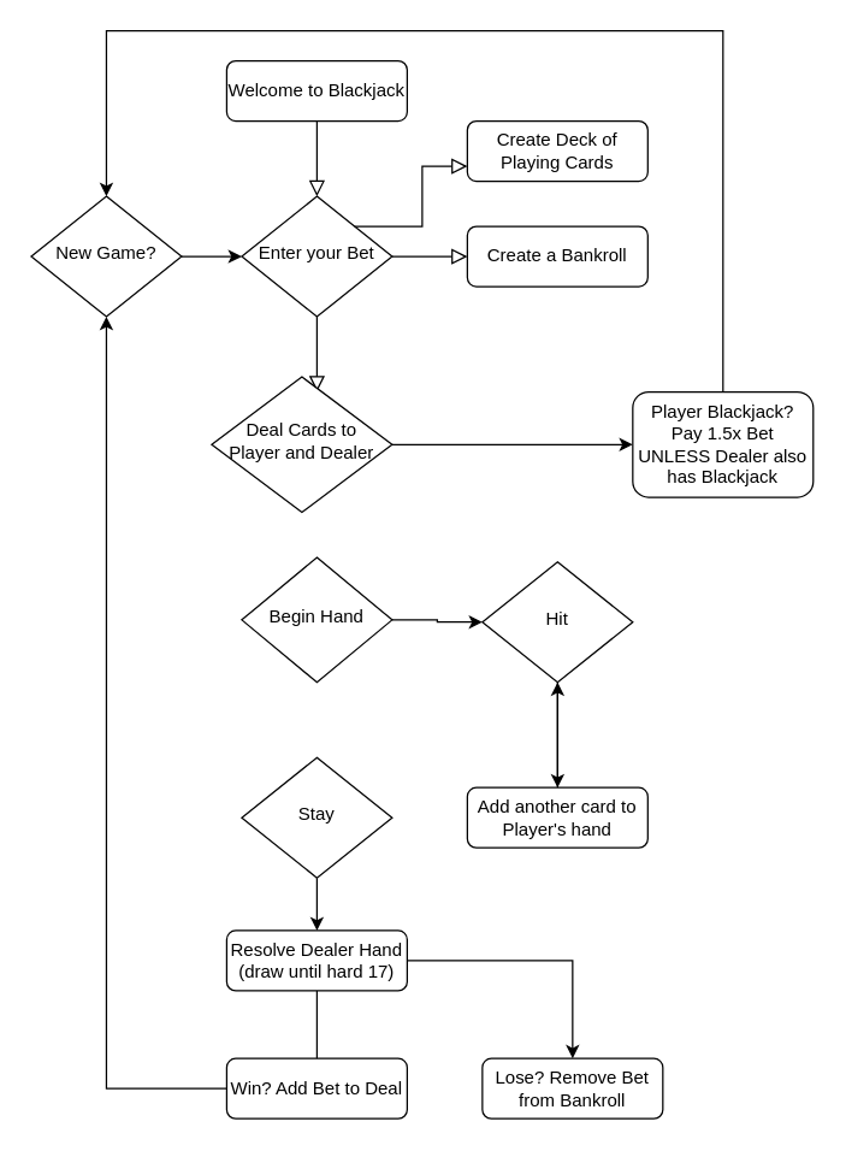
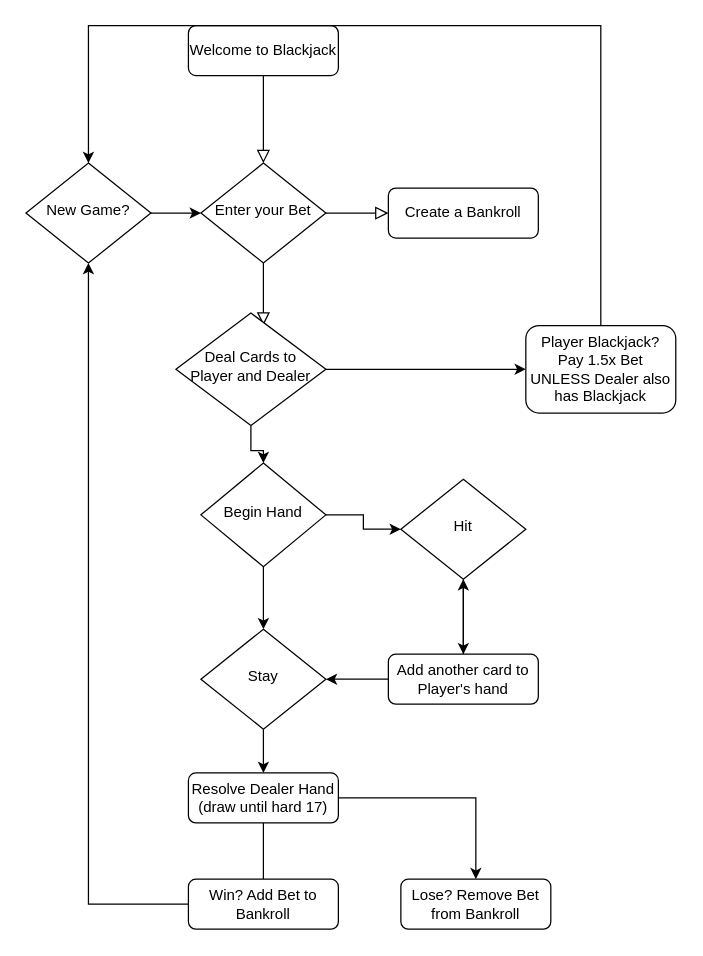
- <mxCell id="3" value="Welcome to Blackjack" style="rounded=1;whiteSpace=wrap;html=1;fontSize=12;glass=0;strokeWidth=1;shadow=0;" parent="1" vertex="1"><mxGeometry x="150" y="40" width="120" height="40" as="geometry" /></mxCell>
+ <mxCell id="3" value="Welcome to Blackjack" style="rounded=1;whiteSpace=wrap;html=1;fontSize=12;glass=0;strokeWidth=1;shadow=0;" parent="1" vertex="1"><mxGeometry x="150" y="20" width="120" height="40" as="geometry" /></mxCell>
- <mxCell id="8" value="Create Deck of Playing Cards" style="rounded=1;whiteSpace=wrap;html=1;fontSize=12;glass=0;strokeWidth=1;shadow=0;" vertex="1" parent="1"><mxGeometry x="310" y="80" width="120" height="40" as="geometry" /></mxCell>
- <mxCell id="16" value="" style="edgeStyle=orthogonalEdgeStyle;rounded=0;html=1;jettySize=auto;orthogonalLoop=1;fontSize=11;endArrow=block;endFill=0;endSize=8;strokeWidth=1;shadow=0;labelBackgroundColor=none;entryX=0;entryY=0.75;entryDx=0;entryDy=0;exitX=1;exitY=0;exitDx=0;exitDy=0;" edge="1" parent="1" source="6" target="8"><mxGeometry y="10" relative="1" as="geometry"><mxPoint as="offset" /><mxPoint x="270" y="180" as="sourcePoint" /><mxPoint x="320" y="180" as="targetPoint" /><Array as="points"><mxPoint x="280" y="150" /><mxPoint x="280" y="110" /></Array></mxGeometry></mxCell>
+ <mxCell id="27" value="" style="edgeStyle=orthogonalEdgeStyle;rounded=0;orthogonalLoop=1;jettySize=auto;html=1;" edge="1" parent="1" source="28" target="11"><mxGeometry relative="1" as="geometry" /></mxCell>
- <mxCell id="15" value="Hit" style="rhombus;whiteSpace=wrap;html=1;shadow=0;fontFamily=Helvetica;fontSize=12;align=center;strokeWidth=1;spacing=6;spacingTop=-4;" vertex="1" parent="1"><mxGeometry x="320" y="373" width="100" height="80" as="geometry" /></mxCell>
+ <mxCell id="15" value="Hit" style="rhombus;whiteSpace=wrap;html=1;shadow=0;fontFamily=Helvetica;fontSize=12;align=center;strokeWidth=1;spacing=6;spacingTop=-4;" vertex="1" parent="1"><mxGeometry x="320" y="383" width="100" height="80" as="geometry" /></mxCell>
+ <mxCell id="9" value="" style="edgeStyle=orthogonalEdgeStyle;rounded=0;orthogonalLoop=1;jettySize=auto;html=1;" edge="1" parent="1" source="11" target="13"><mxGeometry relative="1" as="geometry" /></mxCell>
+ <mxCell id="18" value="" style="edgeStyle=orthogonalEdgeStyle;rounded=0;orthogonalLoop=1;jettySize=auto;html=1;" edge="1" parent="1" source="19" target="13"><mxGeometry relative="1" as="geometry" /></mxCell>
- <mxCell id="24" value="Win? Add Bet to Deal" style="rounded=1;whiteSpace=wrap;html=1;fontSize=12;glass=0;strokeWidth=1;shadow=0;" vertex="1" parent="1"><mxGeometry x="150" y="703" width="120" height="40" as="geometry" /></mxCell>
+ <mxCell id="24" value="Win? Add Bet to Bankroll" style="rounded=1;whiteSpace=wrap;html=1;fontSize=12;glass=0;strokeWidth=1;shadow=0;" vertex="1" parent="1"><mxGeometry x="150" y="703" width="120" height="40" as="geometry" /></mxCell>
